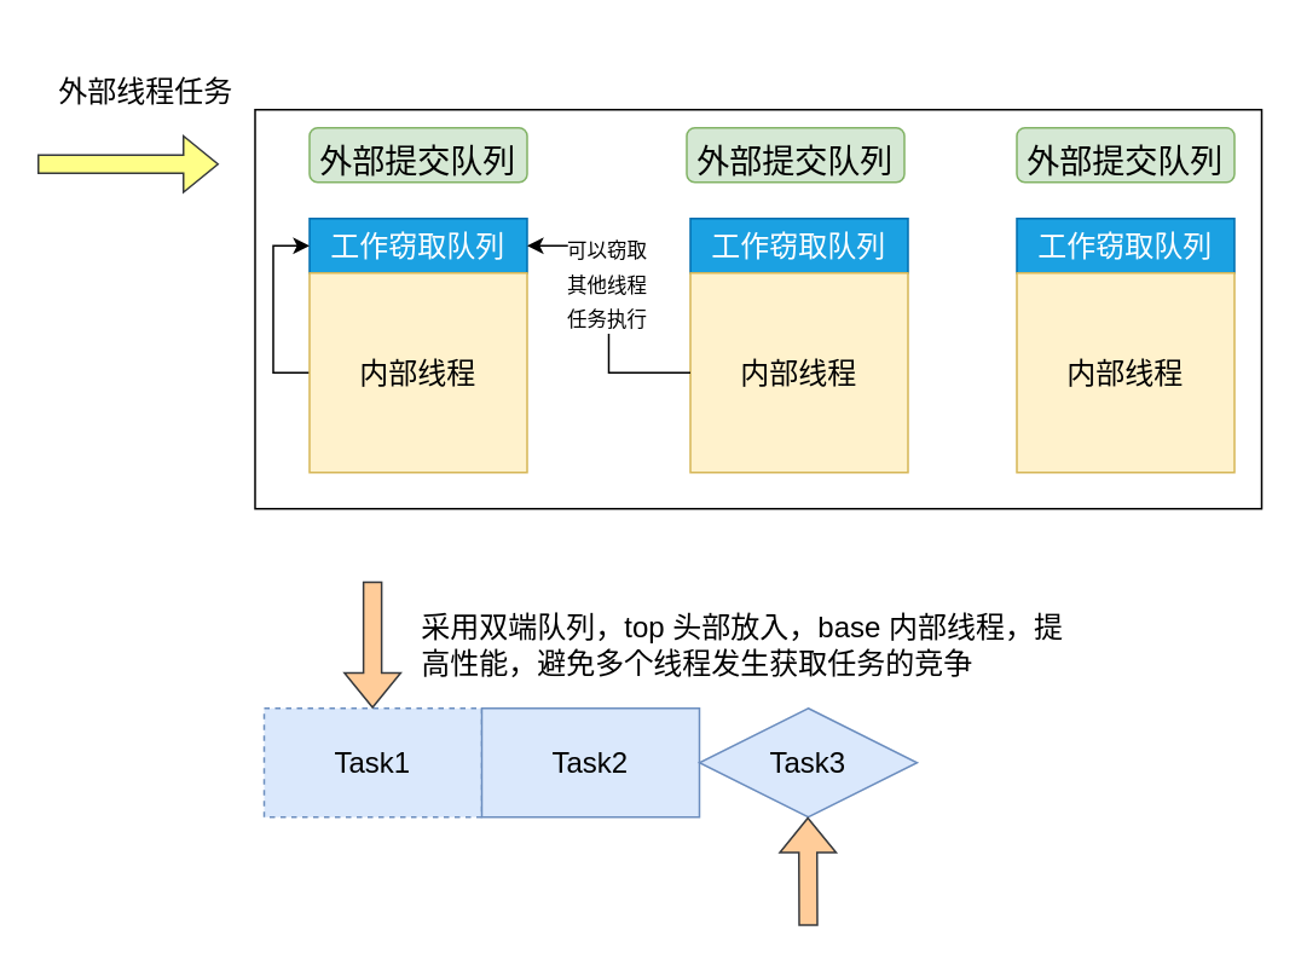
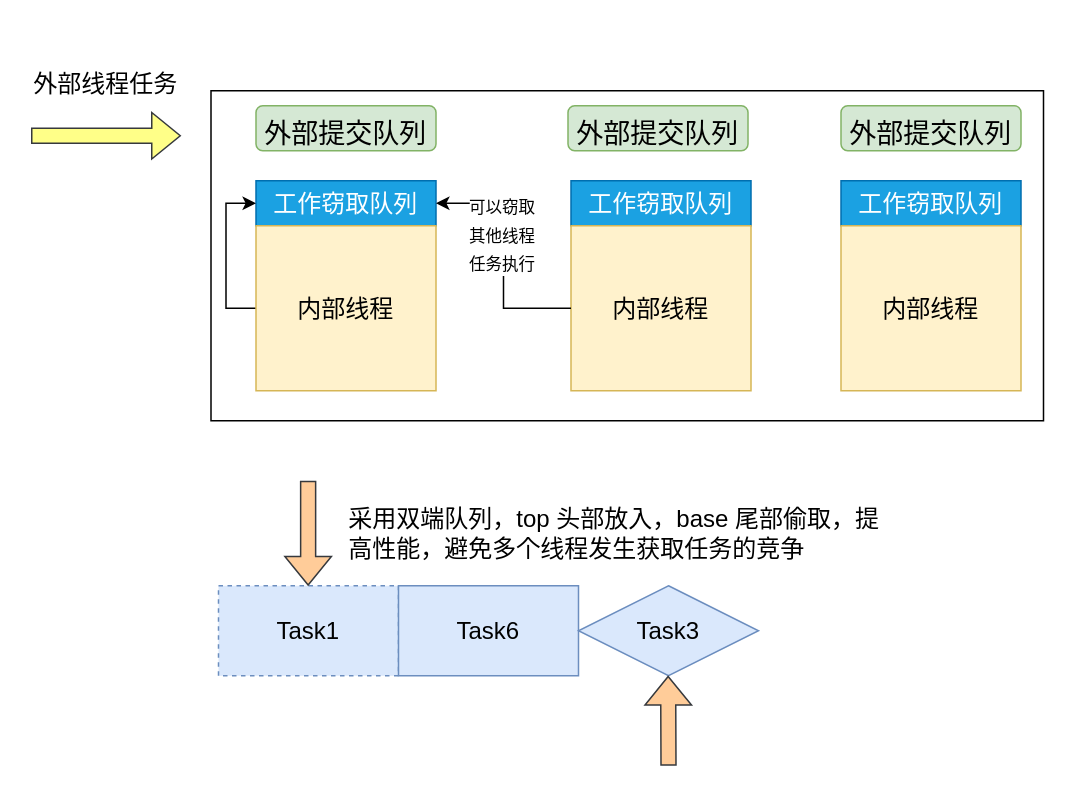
- <mxCell id="4" value="外部线程任务" style="text;html=1;strokeColor=none;fillColor=none;align=center;verticalAlign=middle;whiteSpace=wrap;rounded=0;fontSize=16;fontColor=#000000;" vertex="1" parent="2"><mxGeometry x="10" y="15" width="100" height="30" as="geometry" /></mxCell>
+ <mxCell id="4" value="外部线程任务" style="text;html=1;strokeColor=none;fillColor=none;align=center;verticalAlign=middle;whiteSpace=wrap;rounded=0;fontSize=16;fontColor=#000000;" vertex="1" parent="2"><mxGeometry y="20" width="100" height="30" as="geometry" /></mxCell>
- <mxCell id="27" value="采用双端队列，top 头部放入，base 内部线程，提高性能，避免多个线程发生获取任务的竞争" style="text;html=1;strokeColor=none;fillColor=none;align=left;verticalAlign=middle;whiteSpace=wrap;rounded=0;fontSize=16;fontColor=#000000;" vertex="1" parent="2"><mxGeometry x="210" y="320" width="370" height="30" as="geometry" /></mxCell>
+ <mxCell id="27" value="采用双端队列，top 头部放入，base 尾部偷取，提高性能，避免多个线程发生获取任务的竞争" style="text;html=1;strokeColor=none;fillColor=none;align=left;verticalAlign=middle;whiteSpace=wrap;rounded=0;fontSize=16;fontColor=#000000;" vertex="1" parent="2"><mxGeometry x="210" y="320" width="370" height="30" as="geometry" /></mxCell>
- <mxCell id="23" value="Task2" style="rounded=0;whiteSpace=wrap;html=1;fontSize=16;fillColor=#dae8fc;strokeColor=#6c8ebf;" vertex="1" parent="2"><mxGeometry x="245" y="370" width="120" height="60" as="geometry" /></mxCell>
+ <mxCell id="23" value="Task6" style="rounded=0;whiteSpace=wrap;html=1;fontSize=16;fillColor=#dae8fc;strokeColor=#6c8ebf;" vertex="1" parent="2"><mxGeometry x="245" y="370" width="120" height="60" as="geometry" /></mxCell>
